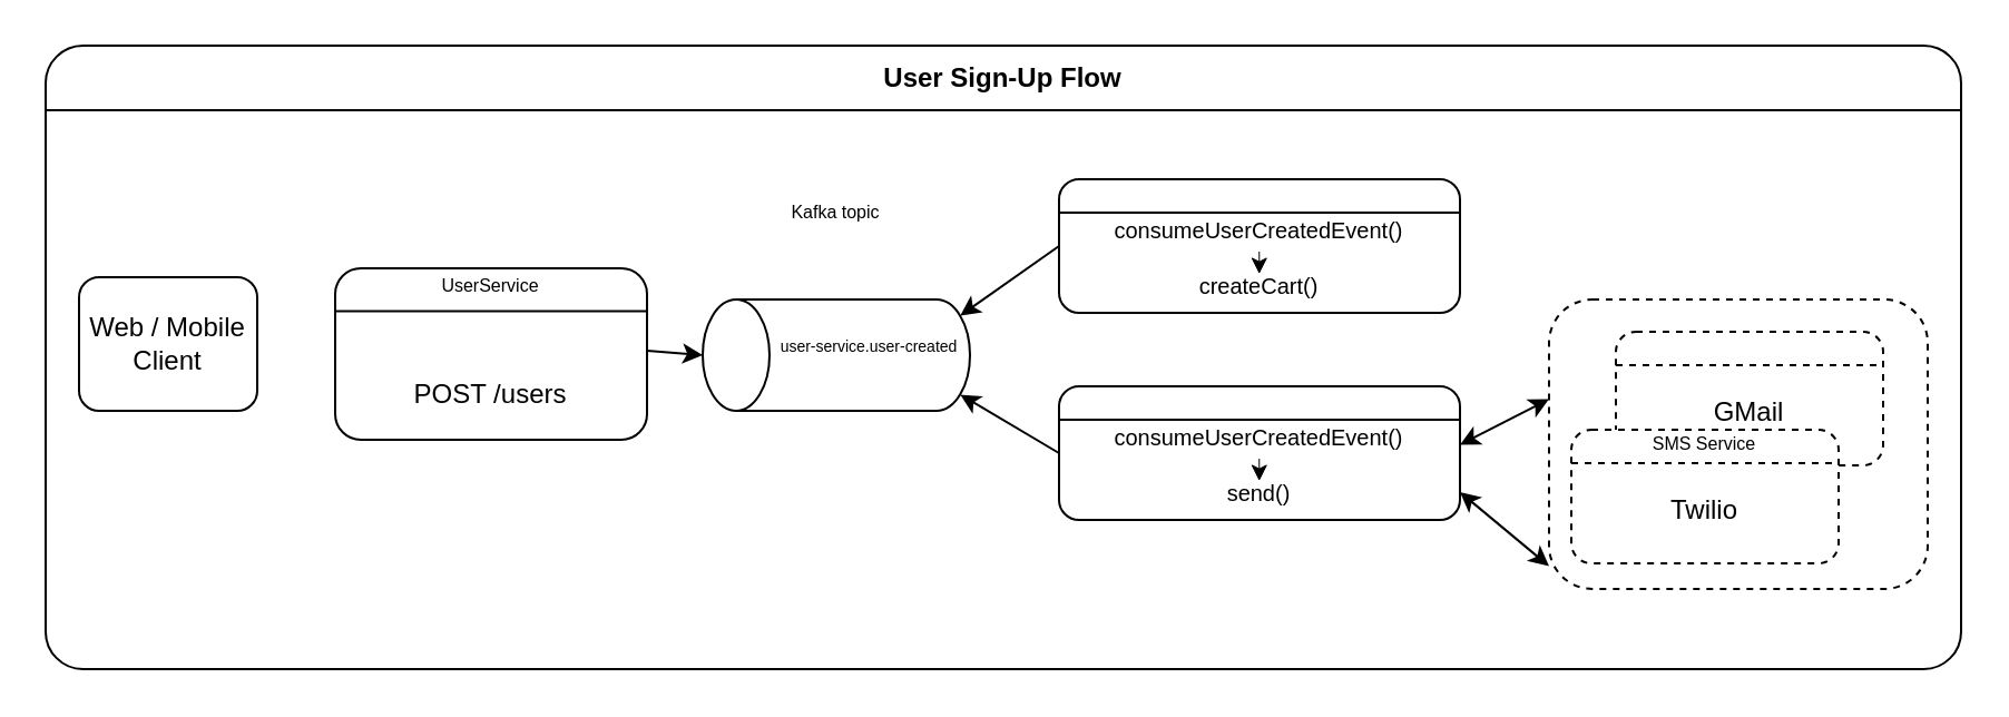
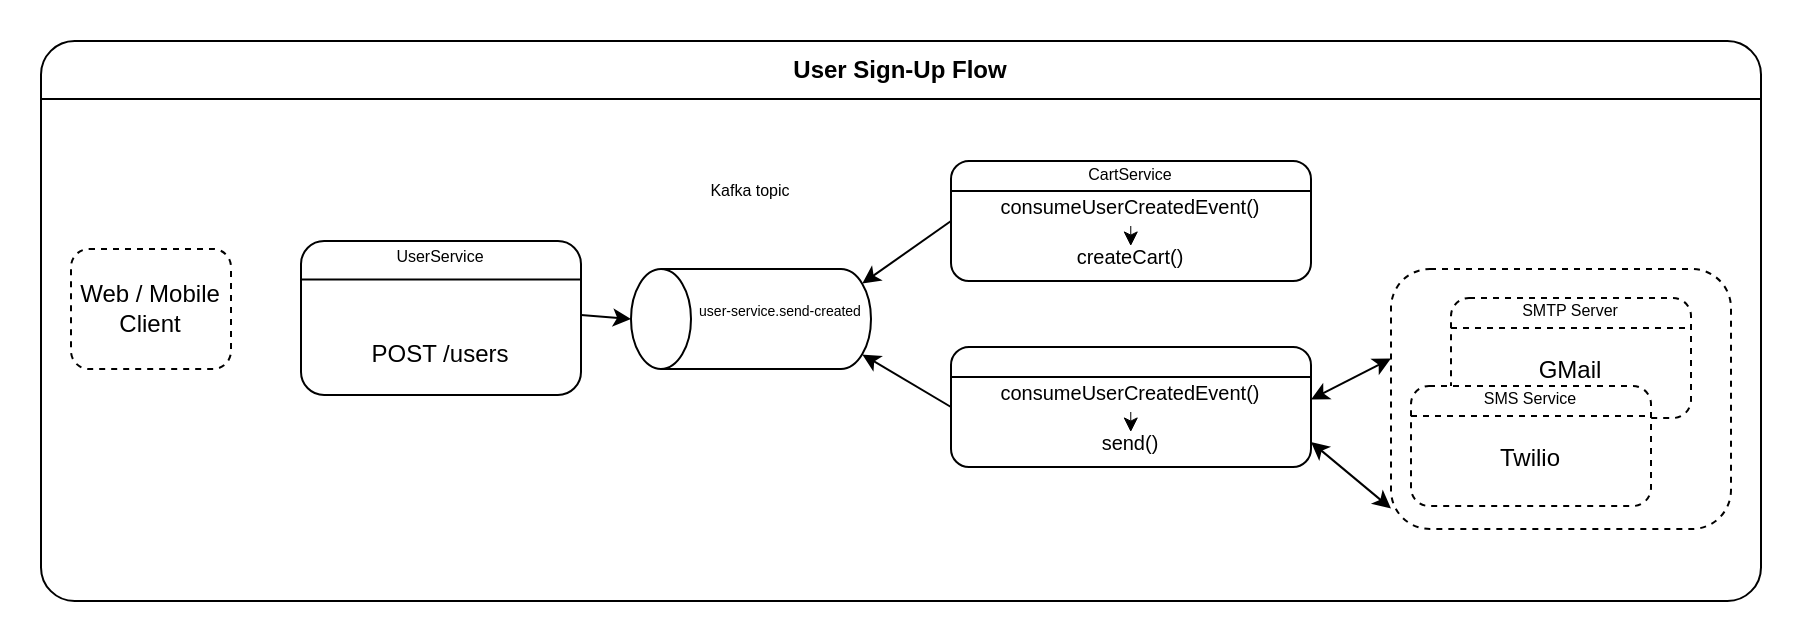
+ <mxCell id="26" value="CartService" style="text;html=1;align=center;verticalAlign=middle;whiteSpace=wrap;rounded=0;fontSize=8;container=0;movable=1;resizable=1;rotatable=1;deletable=1;editable=1;locked=0;connectable=1;" parent="1" vertex="1"><mxGeometry x="475" y="80" width="180" height="13" as="geometry" /></mxCell>
- <mxCell id="15" value="Web / Mobile Client" style="rounded=1;whiteSpace=wrap;html=1;dashed=0;movable=1;resizable=1;rotatable=1;deletable=1;editable=1;locked=0;connectable=1;container=0;" parent="1" vertex="1"><mxGeometry x="35" y="124" width="80" height="60" as="geometry" /></mxCell>
+ <mxCell id="15" value="Web / Mobile Client" style="rounded=1;whiteSpace=wrap;html=1;dashed=1;movable=1;resizable=1;rotatable=1;deletable=1;editable=1;locked=0;connectable=1;container=0;" parent="1" vertex="1"><mxGeometry x="35" y="124" width="80" height="60" as="geometry" /></mxCell>
- <mxCell id="23" value="&lt;font style=&quot;font-size: 7px;&quot;&gt;user-service.user-created&lt;/font&gt;" style="text;html=1;align=center;verticalAlign=middle;whiteSpace=wrap;rounded=0;movable=1;resizable=1;rotatable=1;deletable=1;editable=1;locked=0;connectable=1;container=0;" parent="1" vertex="1"><mxGeometry x="345" y="149" width="90" height="10" as="geometry" /></mxCell>
+ <mxCell id="23" value="&lt;font style=&quot;font-size: 7px;&quot;&gt;user-service.send-created&lt;/font&gt;" style="text;html=1;align=center;verticalAlign=middle;whiteSpace=wrap;rounded=0;movable=1;resizable=1;rotatable=1;deletable=1;editable=1;locked=0;connectable=1;container=0;" parent="1" vertex="1"><mxGeometry x="345" y="149" width="90" height="10" as="geometry" /></mxCell>
+ <mxCell id="8" value="SMTP Server" style="text;html=1;align=center;verticalAlign=middle;whiteSpace=wrap;rounded=0;fontSize=8;container=0;movable=1;resizable=1;rotatable=1;deletable=1;editable=1;locked=0;connectable=1;" parent="1" vertex="1"><mxGeometry x="725.005" y="148.5" width="120" height="13" as="geometry" /></mxCell>
